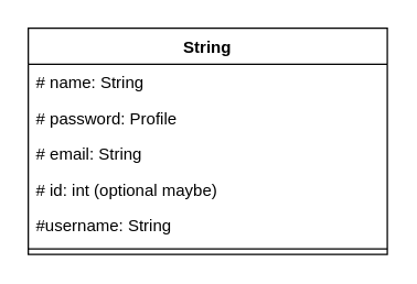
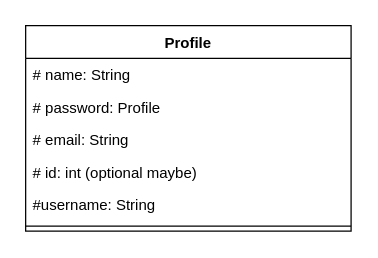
- <mxCell id="2" value="String&#10;" style="swimlane;fontStyle=1;align=center;verticalAlign=top;childLayout=stackLayout;horizontal=1;startSize=26;horizontalStack=0;resizeParent=1;resizeParentMax=0;resizeLast=0;collapsible=1;marginBottom=0;" vertex="1" parent="1"><mxGeometry x="20" y="20" width="260" height="164" as="geometry" /></mxCell>
+ <mxCell id="2" value="Profile&#10;" style="swimlane;fontStyle=1;align=center;verticalAlign=top;childLayout=stackLayout;horizontal=1;startSize=26;horizontalStack=0;resizeParent=1;resizeParentMax=0;resizeLast=0;collapsible=1;marginBottom=0;" vertex="1" parent="1"><mxGeometry x="20" y="20" width="260" height="164" as="geometry" /></mxCell>
